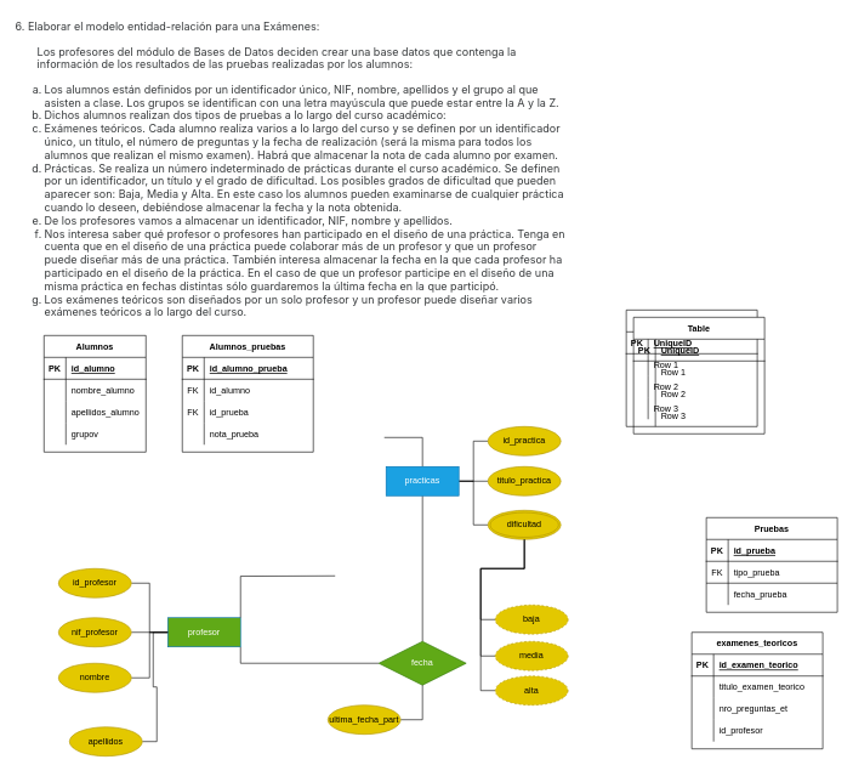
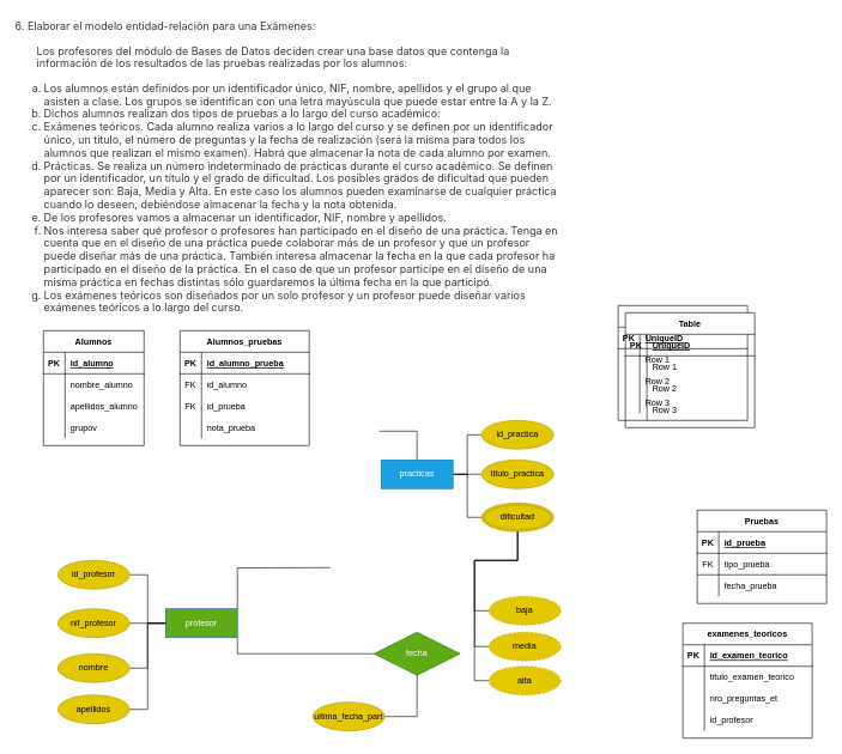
- <mxCell id="7" style="edgeStyle=orthogonalEdgeStyle;rounded=0;orthogonalLoop=1;jettySize=auto;html=1;exitX=0.5;exitY=1;exitDx=0;exitDy=0;entryX=0.5;entryY=0;entryDx=0;entryDy=0;endArrow=none;endFill=0;" parent="1" source="8" target="19" edge="1"><mxGeometry relative="1" as="geometry" /></mxCell>
- <mxCell id="31" value="ultima_fecha_part" style="ellipse;whiteSpace=wrap;html=1;align=center;fillColor=#e3c800;fontColor=#000000;strokeColor=#B09500;" parent="1" vertex="1"><mxGeometry x="450" y="967.5" width="100" height="40" as="geometry" /></mxCell>
+ <mxCell id="31" value="ultima_fecha_part" style="ellipse;whiteSpace=wrap;html=1;align=center;fillColor=#e3c800;fontColor=#000000;strokeColor=#B09500;" parent="1" vertex="1"><mxGeometry x="435" y="977.5" width="100" height="40" as="geometry" /></mxCell>
- <mxCell id="29" value="apellidos" style="ellipse;whiteSpace=wrap;html=1;align=center;fillColor=#e3c800;fontColor=#000000;strokeColor=#B09500;" parent="1" vertex="1"><mxGeometry x="95" y="997.5" width="100" height="40" as="geometry" /></mxCell>
+ <mxCell id="29" value="apellidos" style="ellipse;whiteSpace=wrap;html=1;align=center;fillColor=#e3c800;fontColor=#000000;strokeColor=#B09500;" parent="1" vertex="1"><mxGeometry x="80" y="967.5" width="100" height="40" as="geometry" /></mxCell>
